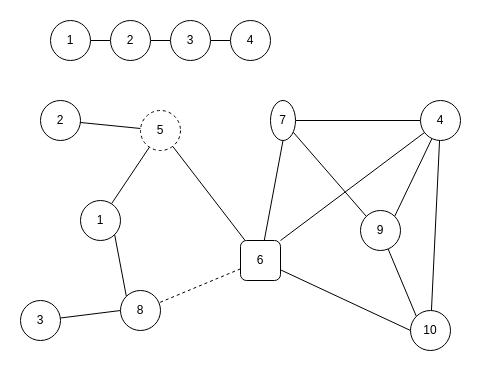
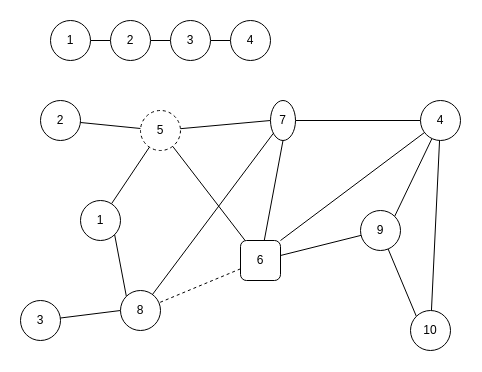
+ <mxCell id="13" style="edgeStyle=none;rounded=0;orthogonalLoop=1;jettySize=auto;html=1;entryX=0;entryY=0.5;entryDx=0;entryDy=0;fontSize=14;endArrow=none;endFill=0;" edge="1" parent="1" source="14" target="25"><mxGeometry relative="1" as="geometry" /></mxCell>
- <mxCell id="24" style="edgeStyle=none;rounded=0;orthogonalLoop=1;jettySize=auto;html=1;entryX=0;entryY=0;entryDx=0;entryDy=0;fontSize=14;endArrow=none;endFill=0;" edge="1" parent="1" source="25" target="21"><mxGeometry relative="1" as="geometry" /></mxCell>
+ <mxCell id="24" style="edgeStyle=none;rounded=0;orthogonalLoop=1;jettySize=auto;html=1;fontSize=14;endArrow=none;endFill=0;" edge="1" parent="1" source="25" target="23"><mxGeometry relative="1" as="geometry" /></mxCell>
- <mxCell id="11" style="edgeStyle=none;rounded=0;orthogonalLoop=1;jettySize=auto;html=1;entryX=0;entryY=0.5;entryDx=0;entryDy=0;fontSize=14;endArrow=none;endFill=0;" edge="1" parent="1" source="12" target="26"><mxGeometry relative="1" as="geometry" /></mxCell>
+ <mxCell id="11" style="edgeStyle=none;rounded=0;orthogonalLoop=1;jettySize=auto;html=1;fontSize=14;endArrow=none;endFill=0;" edge="1" parent="1" source="12" target="21"><mxGeometry relative="1" as="geometry" /></mxCell>
